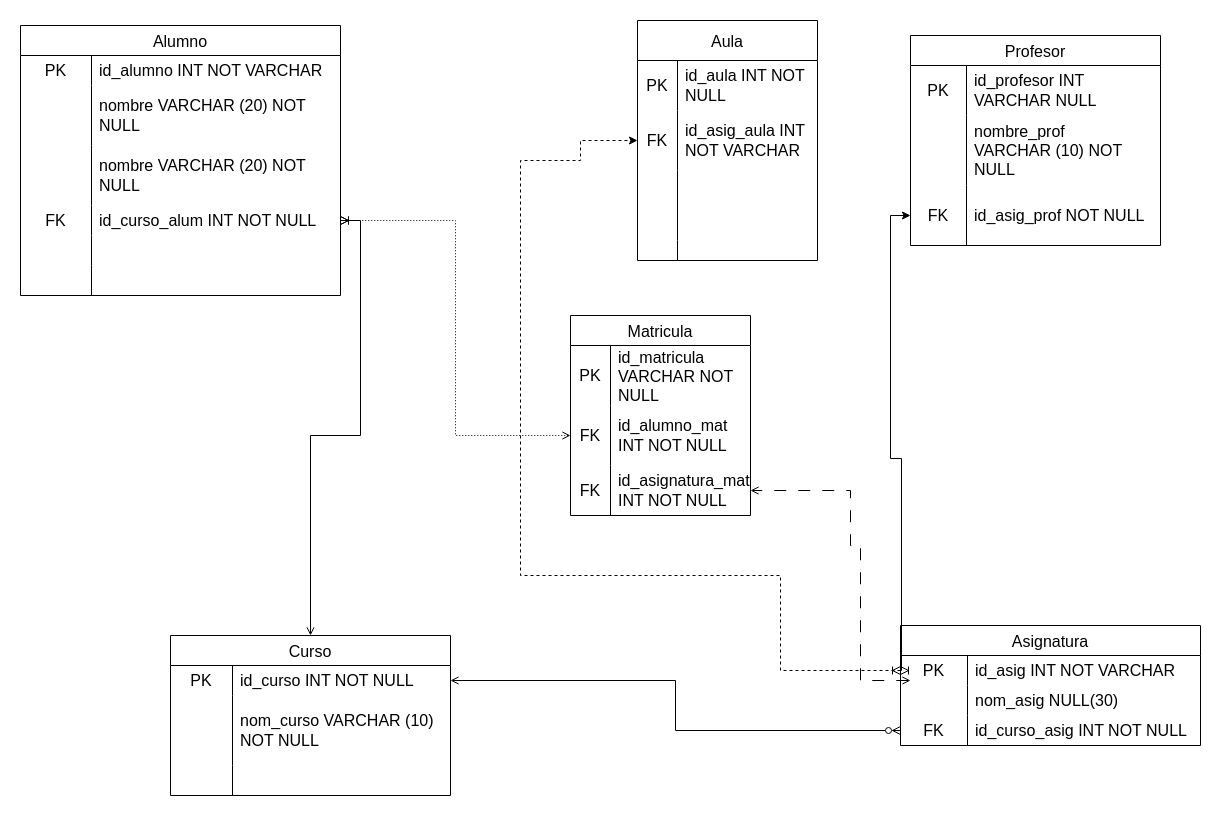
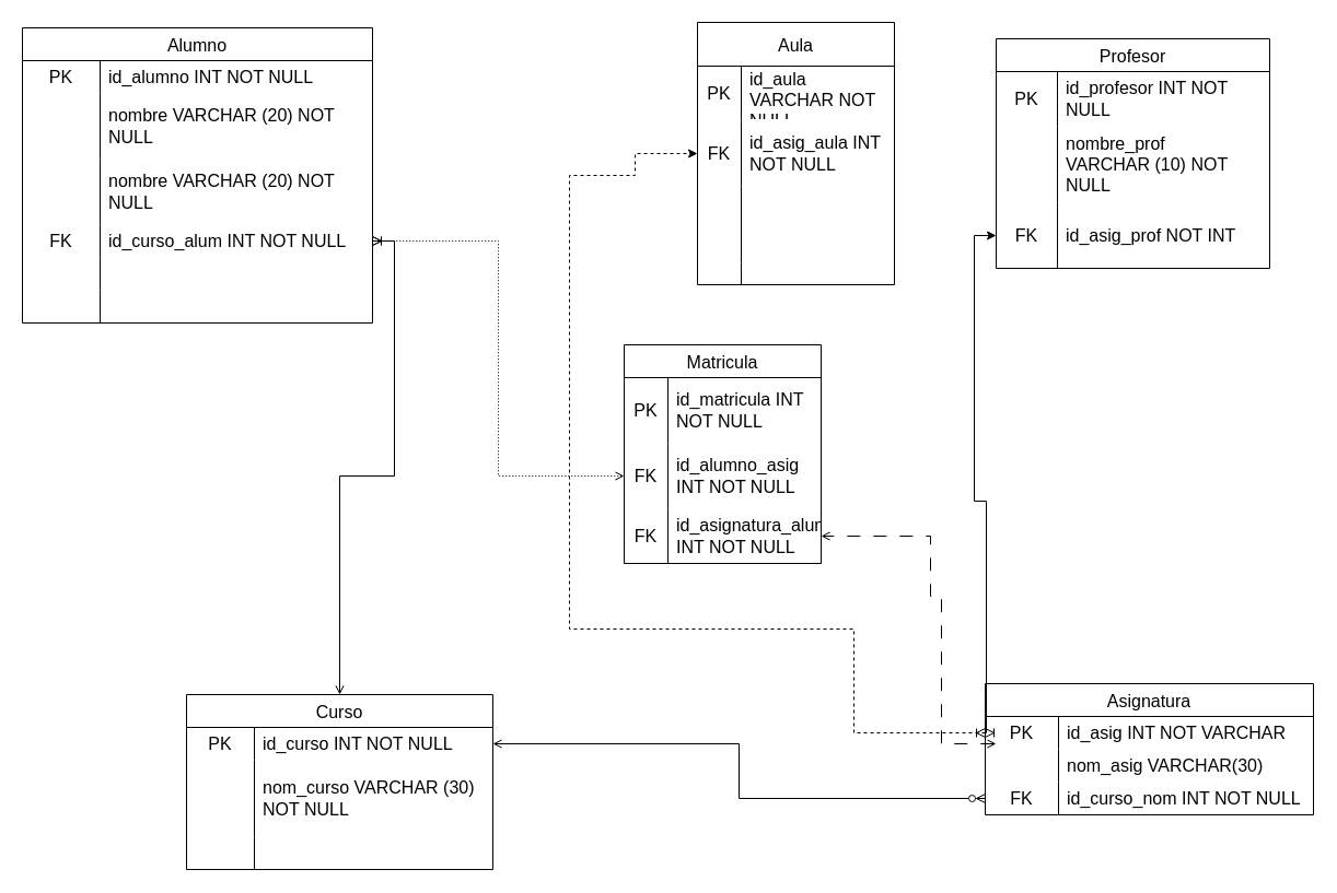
- <mxCell id="5" value="id_alumno INT NOT VARCHAR" style="shape=partialRectangle;html=1;whiteSpace=wrap;connectable=0;fillColor=none;top=0;left=0;bottom=0;right=0;align=left;spacingLeft=6;overflow=hidden;strokeColor=inherit;fontSize=16;" vertex="1" parent="3"><mxGeometry x="71" width="249" height="30" as="geometry"><mxRectangle width="249" height="30" as="alternateBounds" /></mxGeometry></mxCell>
+ <mxCell id="5" value="id_alumno INT NOT NULL" style="shape=partialRectangle;html=1;whiteSpace=wrap;connectable=0;fillColor=none;top=0;left=0;bottom=0;right=0;align=left;spacingLeft=6;overflow=hidden;strokeColor=inherit;fontSize=16;" vertex="1" parent="3"><mxGeometry x="71" width="249" height="30" as="geometry"><mxRectangle width="249" height="30" as="alternateBounds" /></mxGeometry></mxCell>
- <mxCell id="57" value="id_aula INT NOT NULL" style="shape=partialRectangle;html=1;whiteSpace=wrap;connectable=0;fillColor=none;top=0;left=0;bottom=0;right=0;align=left;spacingLeft=6;overflow=hidden;strokeColor=inherit;fontSize=16;" vertex="1" parent="55"><mxGeometry x="40" width="140" height="50" as="geometry"><mxRectangle width="140" height="50" as="alternateBounds" /></mxGeometry></mxCell>
+ <mxCell id="57" value="id_aula VARCHAR NOT NULL" style="shape=partialRectangle;html=1;whiteSpace=wrap;connectable=0;fillColor=none;top=0;left=0;bottom=0;right=0;align=left;spacingLeft=6;overflow=hidden;strokeColor=inherit;fontSize=16;" vertex="1" parent="55"><mxGeometry x="40" width="140" height="50" as="geometry"><mxRectangle width="140" height="50" as="alternateBounds" /></mxGeometry></mxCell>
- <mxCell id="46" value="id_profesor INT VARCHAR NULL" style="shape=partialRectangle;html=1;whiteSpace=wrap;connectable=0;fillColor=none;top=0;left=0;bottom=0;right=0;align=left;spacingLeft=6;overflow=hidden;strokeColor=inherit;fontSize=16;" vertex="1" parent="44"><mxGeometry x="56" width="194" height="50" as="geometry"><mxRectangle width="194" height="50" as="alternateBounds" /></mxGeometry></mxCell>
+ <mxCell id="46" value="id_profesor INT NOT NULL" style="shape=partialRectangle;html=1;whiteSpace=wrap;connectable=0;fillColor=none;top=0;left=0;bottom=0;right=0;align=left;spacingLeft=6;overflow=hidden;strokeColor=inherit;fontSize=16;" vertex="1" parent="44"><mxGeometry x="56" width="194" height="50" as="geometry"><mxRectangle width="194" height="50" as="alternateBounds" /></mxGeometry></mxCell>
- <mxCell id="60" value="id_asig_aula INT NOT VARCHAR" style="shape=partialRectangle;html=1;whiteSpace=wrap;connectable=0;fillColor=none;top=0;left=0;bottom=0;right=0;align=left;spacingLeft=6;overflow=hidden;strokeColor=inherit;fontSize=16;" vertex="1" parent="58"><mxGeometry x="40" width="140" height="60" as="geometry"><mxRectangle width="140" height="60" as="alternateBounds" /></mxGeometry></mxCell>
+ <mxCell id="60" value="id_asig_aula INT NOT NULL" style="shape=partialRectangle;html=1;whiteSpace=wrap;connectable=0;fillColor=none;top=0;left=0;bottom=0;right=0;align=left;spacingLeft=6;overflow=hidden;strokeColor=inherit;fontSize=16;" vertex="1" parent="58"><mxGeometry x="40" width="140" height="60" as="geometry"><mxRectangle width="140" height="60" as="alternateBounds" /></mxGeometry></mxCell>
- <mxCell id="52" value="id_asig_prof NOT NULL" style="shape=partialRectangle;html=1;whiteSpace=wrap;connectable=0;fillColor=none;top=0;left=0;bottom=0;right=0;align=left;spacingLeft=6;overflow=hidden;strokeColor=inherit;fontSize=16;" vertex="1" parent="50"><mxGeometry x="56" width="194" height="60" as="geometry"><mxRectangle width="194" height="60" as="alternateBounds" /></mxGeometry></mxCell>
+ <mxCell id="52" value="id_asig_prof NOT INT" style="shape=partialRectangle;html=1;whiteSpace=wrap;connectable=0;fillColor=none;top=0;left=0;bottom=0;right=0;align=left;spacingLeft=6;overflow=hidden;strokeColor=inherit;fontSize=16;" vertex="1" parent="50"><mxGeometry x="56" width="194" height="60" as="geometry"><mxRectangle width="194" height="60" as="alternateBounds" /></mxGeometry></mxCell>
- <mxCell id="71" value="id_matricula VARCHAR NOT NULL" style="shape=partialRectangle;html=1;whiteSpace=wrap;connectable=0;fillColor=none;top=0;left=0;bottom=0;right=0;align=left;spacingLeft=6;overflow=hidden;strokeColor=inherit;fontSize=16;" vertex="1" parent="69"><mxGeometry x="40" width="140" height="60" as="geometry"><mxRectangle width="140" height="60" as="alternateBounds" /></mxGeometry></mxCell>
+ <mxCell id="71" value="id_matricula INT NOT NULL" style="shape=partialRectangle;html=1;whiteSpace=wrap;connectable=0;fillColor=none;top=0;left=0;bottom=0;right=0;align=left;spacingLeft=6;overflow=hidden;strokeColor=inherit;fontSize=16;" vertex="1" parent="69"><mxGeometry x="40" width="140" height="60" as="geometry"><mxRectangle width="140" height="60" as="alternateBounds" /></mxGeometry></mxCell>
- <mxCell id="74" value="id_alumno_mat INT NOT NULL" style="shape=partialRectangle;html=1;whiteSpace=wrap;connectable=0;fillColor=none;top=0;left=0;bottom=0;right=0;align=left;spacingLeft=6;overflow=hidden;strokeColor=inherit;fontSize=16;" vertex="1" parent="72"><mxGeometry x="40" width="140" height="60" as="geometry"><mxRectangle width="140" height="60" as="alternateBounds" /></mxGeometry></mxCell>
+ <mxCell id="74" value="id_alumno_asig INT NOT NULL" style="shape=partialRectangle;html=1;whiteSpace=wrap;connectable=0;fillColor=none;top=0;left=0;bottom=0;right=0;align=left;spacingLeft=6;overflow=hidden;strokeColor=inherit;fontSize=16;" vertex="1" parent="72"><mxGeometry x="40" width="140" height="60" as="geometry"><mxRectangle width="140" height="60" as="alternateBounds" /></mxGeometry></mxCell>
- <mxCell id="77" value="id_asignatura_mat INT NOT NULL" style="shape=partialRectangle;html=1;whiteSpace=wrap;connectable=0;fillColor=none;top=0;left=0;bottom=0;right=0;align=left;spacingLeft=6;overflow=hidden;strokeColor=inherit;fontSize=16;" vertex="1" parent="75"><mxGeometry x="40" width="140" height="50" as="geometry"><mxRectangle width="140" height="50" as="alternateBounds" /></mxGeometry></mxCell>
+ <mxCell id="77" value="id_asignatura_alumno INT NOT NULL" style="shape=partialRectangle;html=1;whiteSpace=wrap;connectable=0;fillColor=none;top=0;left=0;bottom=0;right=0;align=left;spacingLeft=6;overflow=hidden;strokeColor=inherit;fontSize=16;" vertex="1" parent="75"><mxGeometry x="40" width="140" height="50" as="geometry"><mxRectangle width="140" height="50" as="alternateBounds" /></mxGeometry></mxCell>
- <mxCell id="39" value="nom_asig NULL(30)" style="shape=partialRectangle;html=1;whiteSpace=wrap;connectable=0;fillColor=none;top=0;left=0;bottom=0;right=0;align=left;spacingLeft=6;overflow=hidden;strokeColor=inherit;fontSize=16;" vertex="1" parent="37"><mxGeometry x="67" width="233" height="30" as="geometry"><mxRectangle width="233" height="30" as="alternateBounds" /></mxGeometry></mxCell>
+ <mxCell id="39" value="nom_asig VARCHAR(30)" style="shape=partialRectangle;html=1;whiteSpace=wrap;connectable=0;fillColor=none;top=0;left=0;bottom=0;right=0;align=left;spacingLeft=6;overflow=hidden;strokeColor=inherit;fontSize=16;" vertex="1" parent="37"><mxGeometry x="67" width="233" height="30" as="geometry"><mxRectangle width="233" height="30" as="alternateBounds" /></mxGeometry></mxCell>
- <mxCell id="28" value="nom_curso VARCHAR (10) NOT NULL" style="shape=partialRectangle;html=1;whiteSpace=wrap;connectable=0;fillColor=none;top=0;left=0;bottom=0;right=0;align=left;spacingLeft=6;overflow=hidden;strokeColor=inherit;fontSize=16;" vertex="1" parent="26"><mxGeometry x="62" width="218" height="70" as="geometry"><mxRectangle width="218" height="70" as="alternateBounds" /></mxGeometry></mxCell>
+ <mxCell id="28" value="nom_curso VARCHAR (30) NOT NULL" style="shape=partialRectangle;html=1;whiteSpace=wrap;connectable=0;fillColor=none;top=0;left=0;bottom=0;right=0;align=left;spacingLeft=6;overflow=hidden;strokeColor=inherit;fontSize=16;" vertex="1" parent="26"><mxGeometry x="62" width="218" height="70" as="geometry"><mxRectangle width="218" height="70" as="alternateBounds" /></mxGeometry></mxCell>
- <mxCell id="42" value="id_curso_asig INT NOT NULL" style="shape=partialRectangle;html=1;whiteSpace=wrap;connectable=0;fillColor=none;top=0;left=0;bottom=0;right=0;align=left;spacingLeft=6;overflow=hidden;strokeColor=inherit;fontSize=16;" vertex="1" parent="40"><mxGeometry x="67" width="233" height="30" as="geometry"><mxRectangle width="233" height="30" as="alternateBounds" /></mxGeometry></mxCell>
+ <mxCell id="42" value="id_curso_nom INT NOT NULL" style="shape=partialRectangle;html=1;whiteSpace=wrap;connectable=0;fillColor=none;top=0;left=0;bottom=0;right=0;align=left;spacingLeft=6;overflow=hidden;strokeColor=inherit;fontSize=16;" vertex="1" parent="40"><mxGeometry x="67" width="233" height="30" as="geometry"><mxRectangle width="233" height="30" as="alternateBounds" /></mxGeometry></mxCell>
